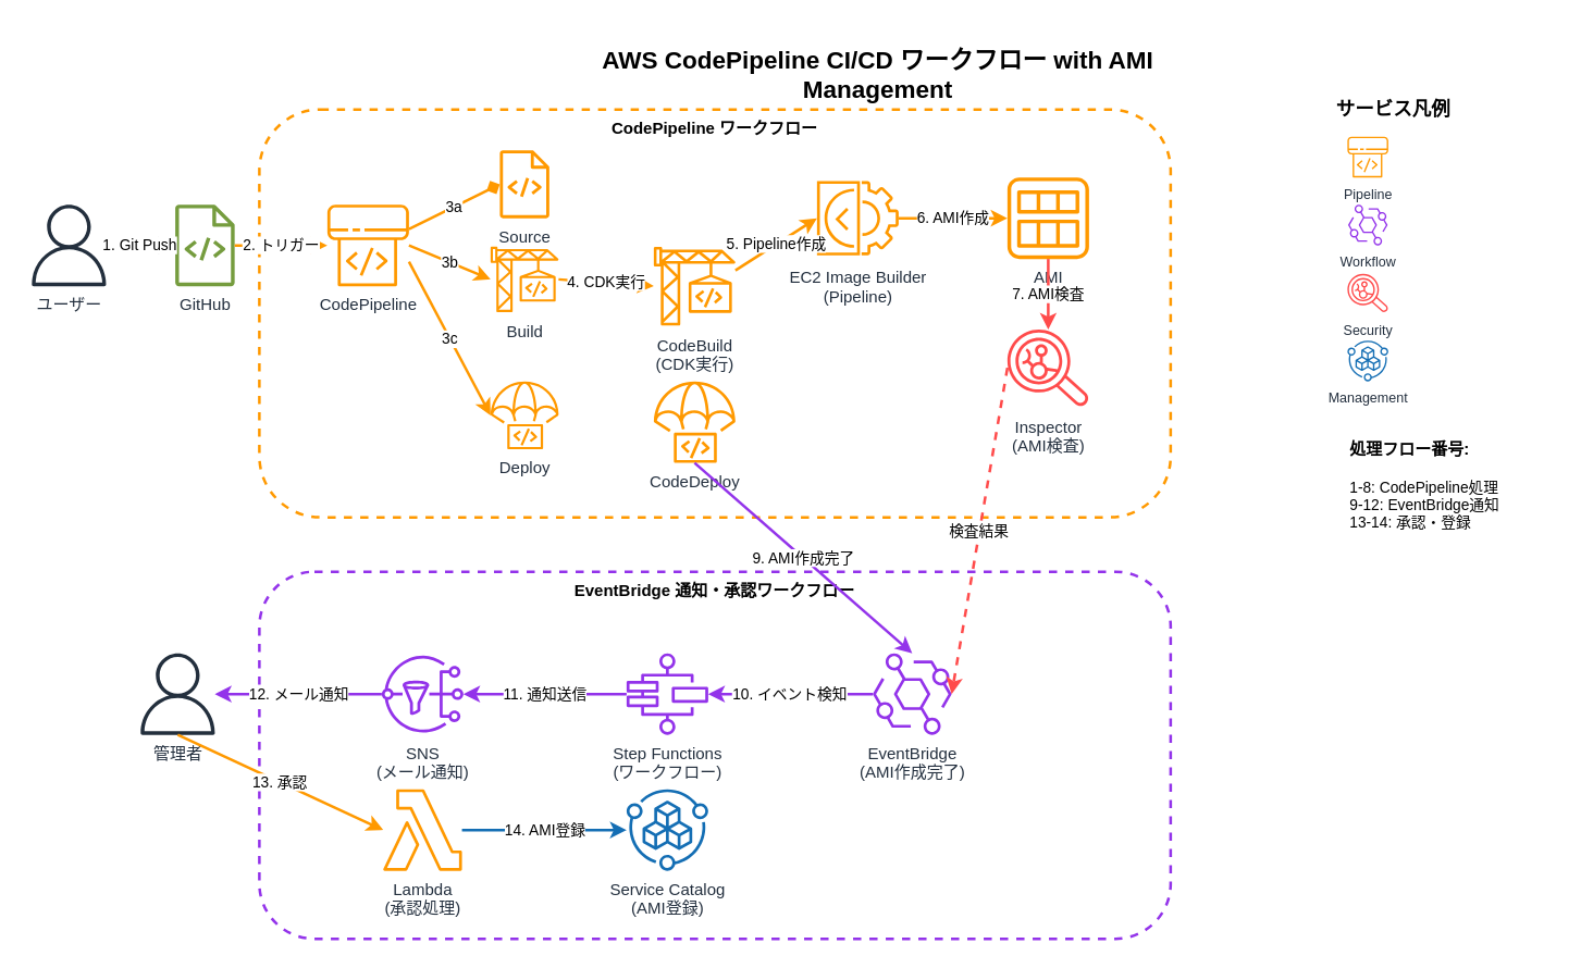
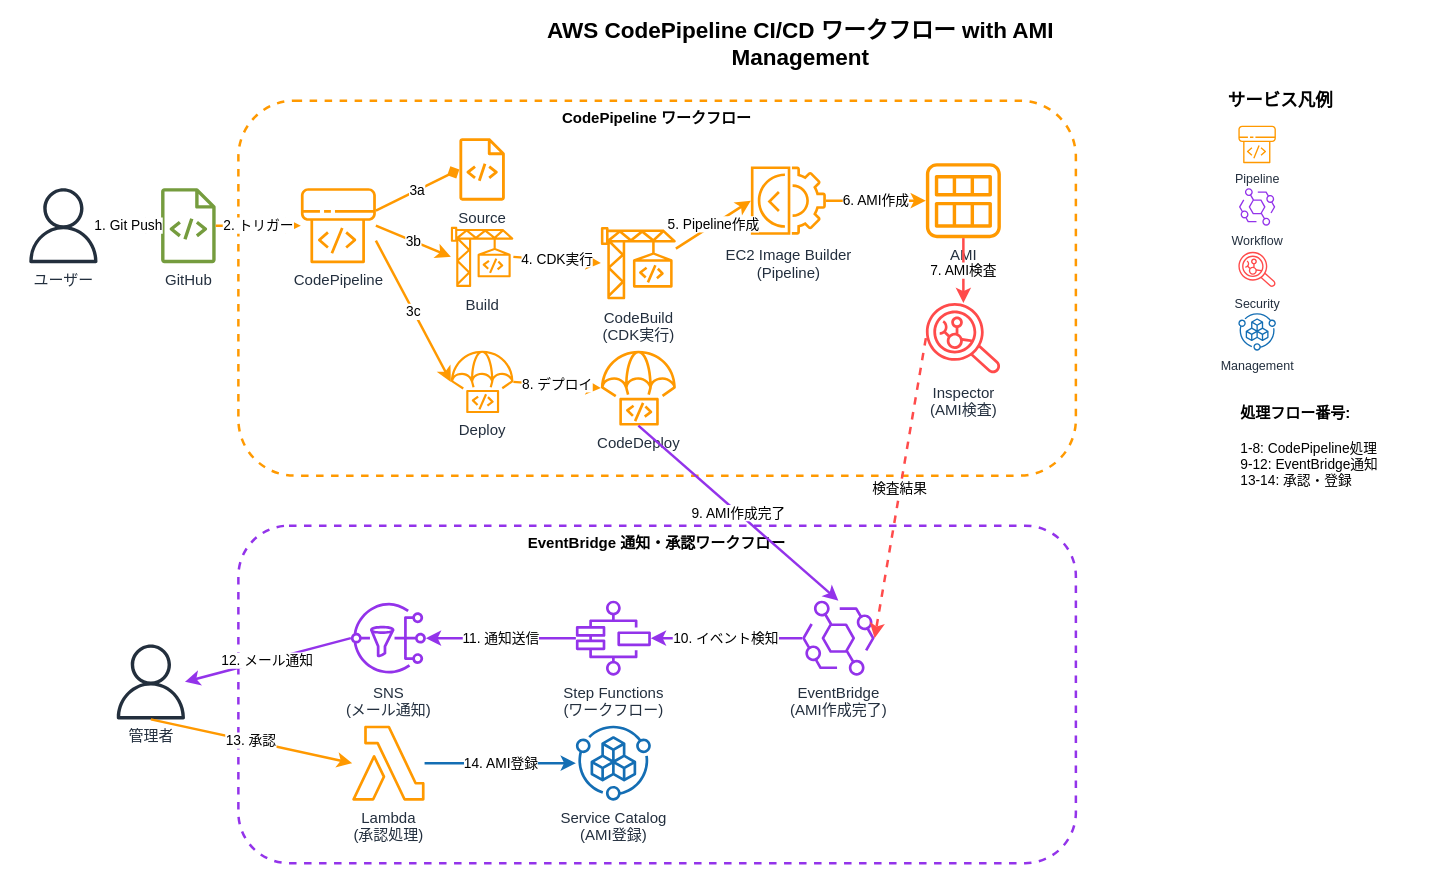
- <mxCell id="4" value="AWS CodePipeline CI/CD ワークフロー with AMI Management" style="text;html=1;strokeColor=none;fillColor=none;align=center;verticalAlign=middle;whiteSpace=wrap;rounded=0;fontSize=18;fontStyle=1;" parent="1" vertex="1"><mxGeometry x="395" y="40" width="500" height="30" as="geometry" /></mxCell>
+ <mxCell id="4" value="AWS CodePipeline CI/CD ワークフロー with AMI Management" style="text;html=1;strokeColor=none;fillColor=none;align=center;verticalAlign=middle;whiteSpace=wrap;rounded=0;fontSize=18;fontStyle=1;" parent="1" vertex="1"><mxGeometry x="390" y="20" width="500" height="30" as="geometry" /></mxCell>
+ <mxCell id="31" value="8. デプロイ" style="endArrow=classic;html=1;rounded=0;exitX=1;exitY=0.5;exitDx=0;exitDy=0;entryX=0;entryY=0.5;entryDx=0;entryDy=0;strokeColor=#FF9900;strokeWidth=2;" parent="1" source="10" target="15" edge="1"><mxGeometry relative="1" as="geometry" /></mxCell>
- <mxCell id="19" value="管理者" style="sketch=0;outlineConnect=0;fontColor=#232F3E;gradientColor=none;fillColor=#232F3D;strokeColor=none;dashed=0;verticalLabelPosition=bottom;verticalAlign=top;align=center;html=1;fontSize=12;fontStyle=0;aspect=fixed;pointerEvents=1;shape=mxgraph.aws4.user;" parent="1" vertex="1"><mxGeometry x="100" y="480" width="60" height="60" as="geometry" /></mxCell>
+ <mxCell id="19" value="管理者" style="sketch=0;outlineConnect=0;fontColor=#232F3E;gradientColor=none;fillColor=#232F3D;strokeColor=none;dashed=0;verticalLabelPosition=bottom;verticalAlign=top;align=center;html=1;fontSize=12;fontStyle=0;aspect=fixed;pointerEvents=1;shape=mxgraph.aws4.user;" parent="1" vertex="1"><mxGeometry x="90" y="515" width="60" height="60" as="geometry" /></mxCell>
